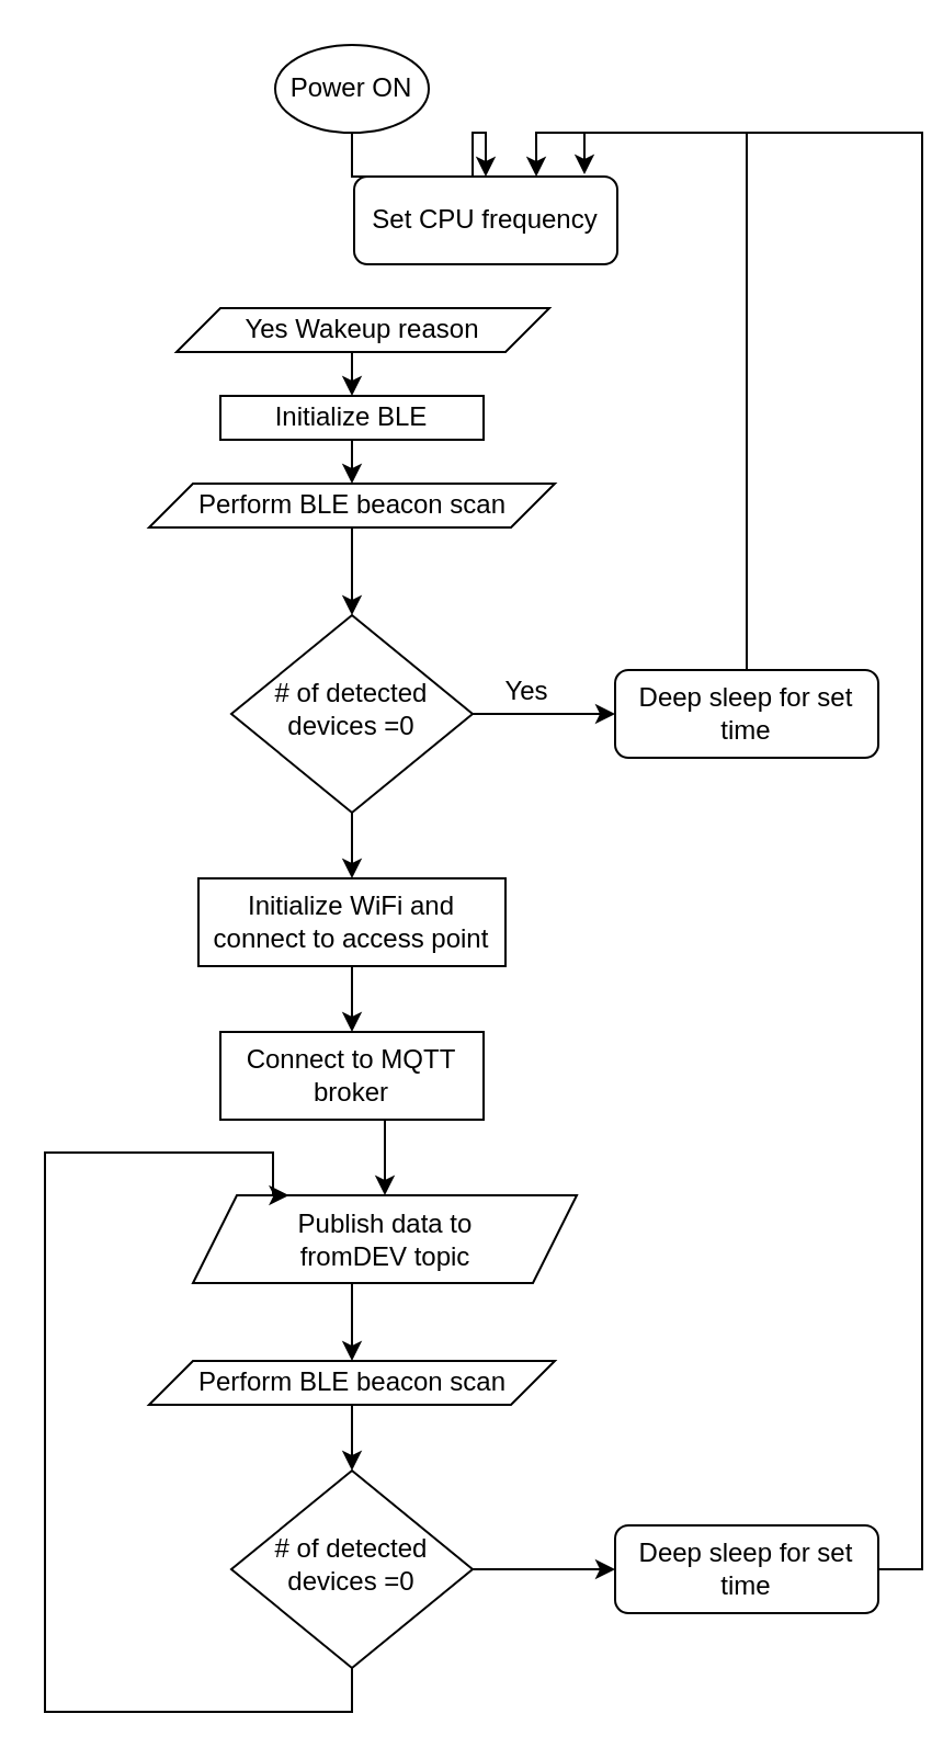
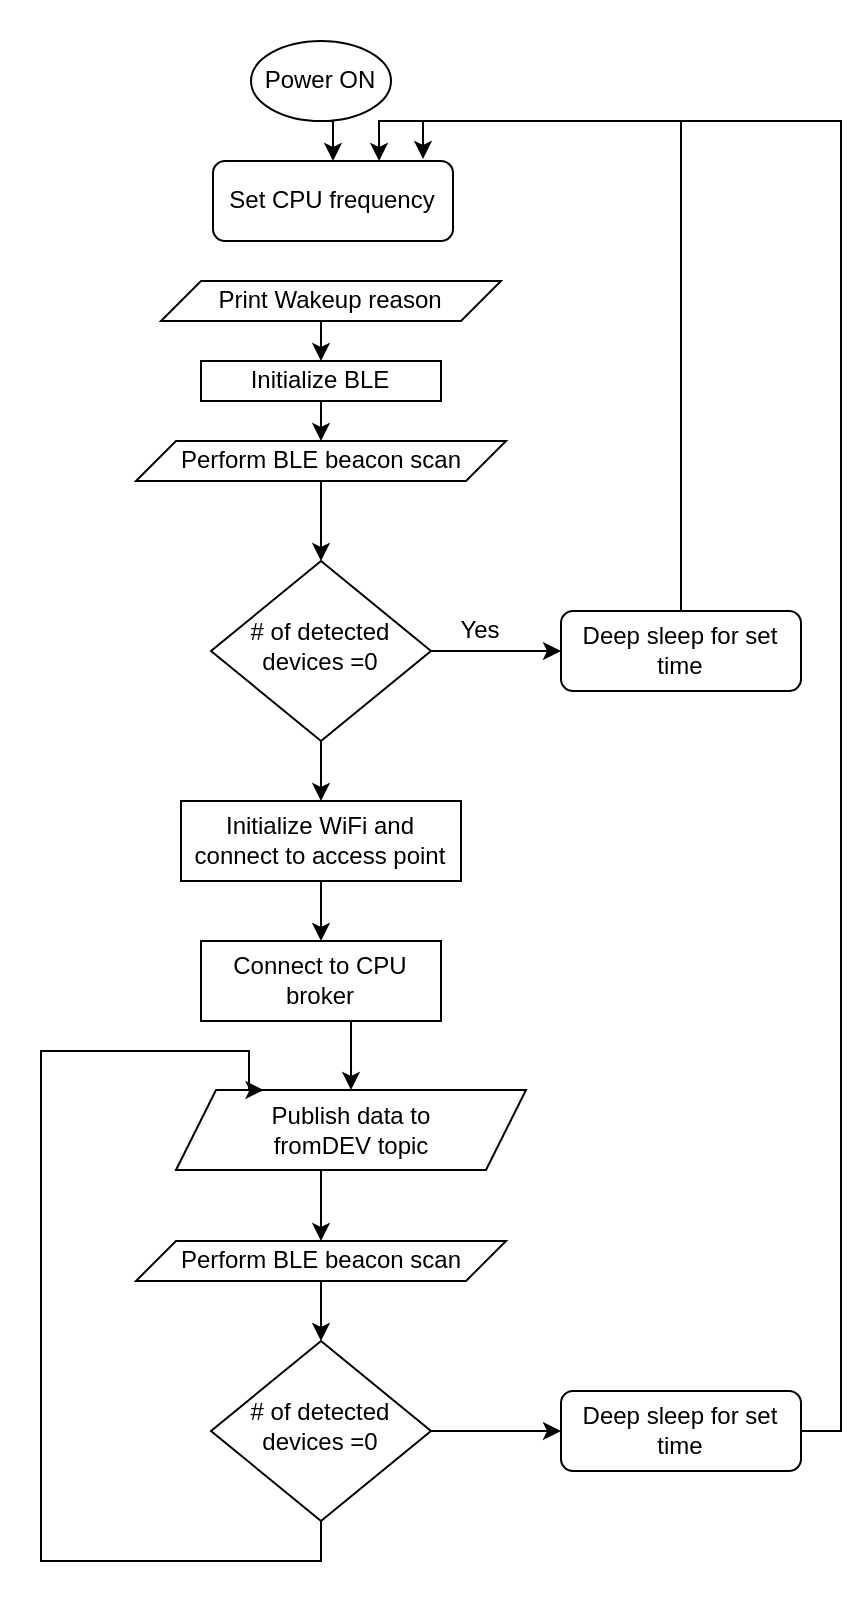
- <mxCell id="2" value="Set CPU frequency" style="rounded=1;whiteSpace=wrap;html=1;fontSize=12;glass=0;strokeWidth=1;shadow=0;" parent="1" vertex="1"><mxGeometry x="161" y="80" width="120" height="40" as="geometry" /></mxCell>
+ <mxCell id="2" value="Set CPU frequency" style="rounded=1;whiteSpace=wrap;html=1;fontSize=12;glass=0;strokeWidth=1;shadow=0;" parent="1" vertex="1"><mxGeometry x="106" y="80" width="120" height="40" as="geometry" /></mxCell>
- <mxCell id="11" value="Yes Wakeup reason" style="shape=parallelogram;perimeter=parallelogramPerimeter;whiteSpace=wrap;html=1;fixedSize=1;" vertex="1" parent="1"><mxGeometry x="80" y="140" width="170" height="20" as="geometry" /></mxCell>
+ <mxCell id="11" value="Print Wakeup reason" style="shape=parallelogram;perimeter=parallelogramPerimeter;whiteSpace=wrap;html=1;fixedSize=1;" vertex="1" parent="1"><mxGeometry x="80" y="140" width="170" height="20" as="geometry" /></mxCell>
- <mxCell id="20" value="Connect to MQTT broker" style="rounded=0;whiteSpace=wrap;html=1;" vertex="1" parent="1"><mxGeometry x="100" y="470" width="120" height="40" as="geometry" /></mxCell>
+ <mxCell id="20" value="Connect to CPU broker" style="rounded=0;whiteSpace=wrap;html=1;" vertex="1" parent="1"><mxGeometry x="100" y="470" width="120" height="40" as="geometry" /></mxCell>
